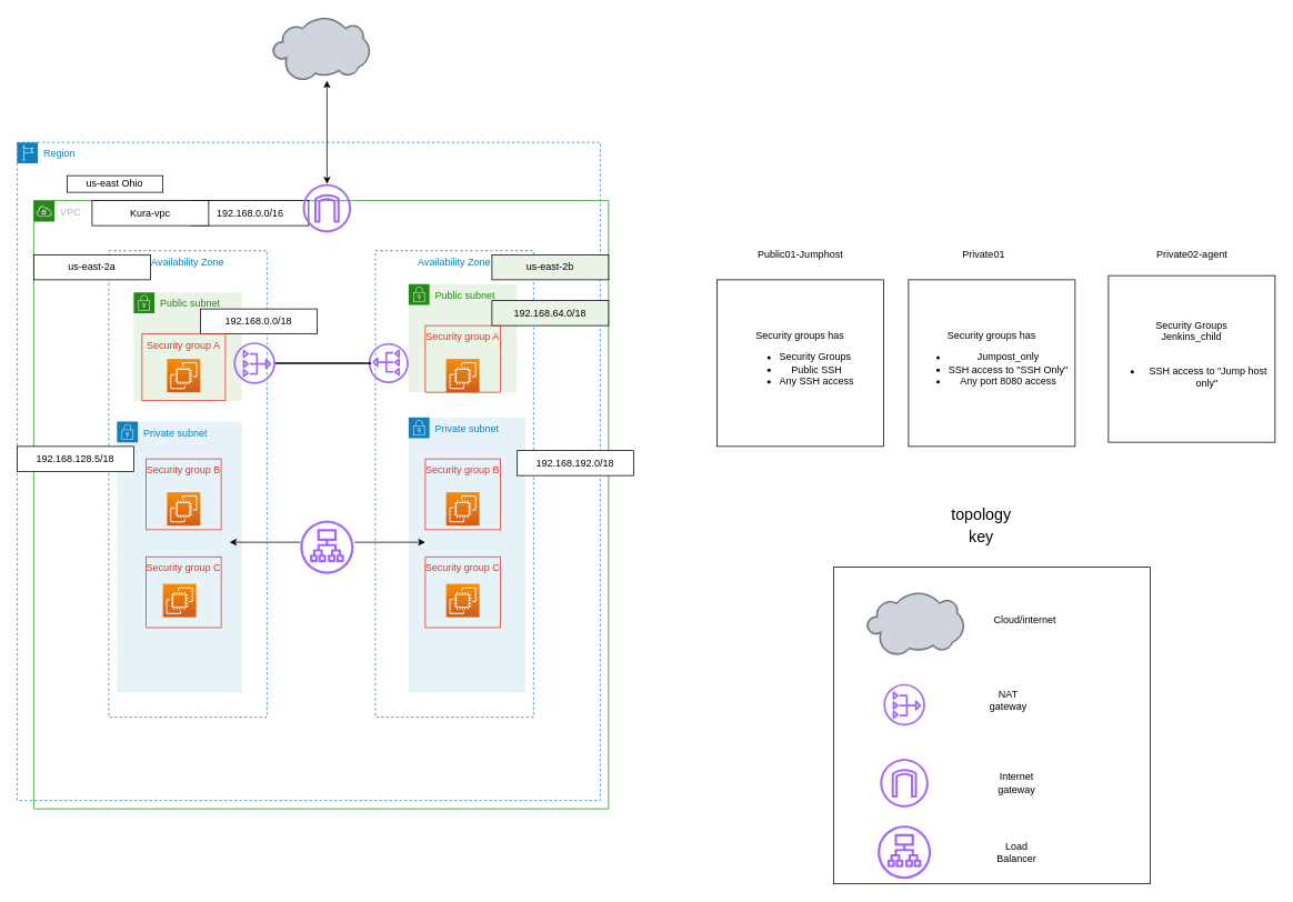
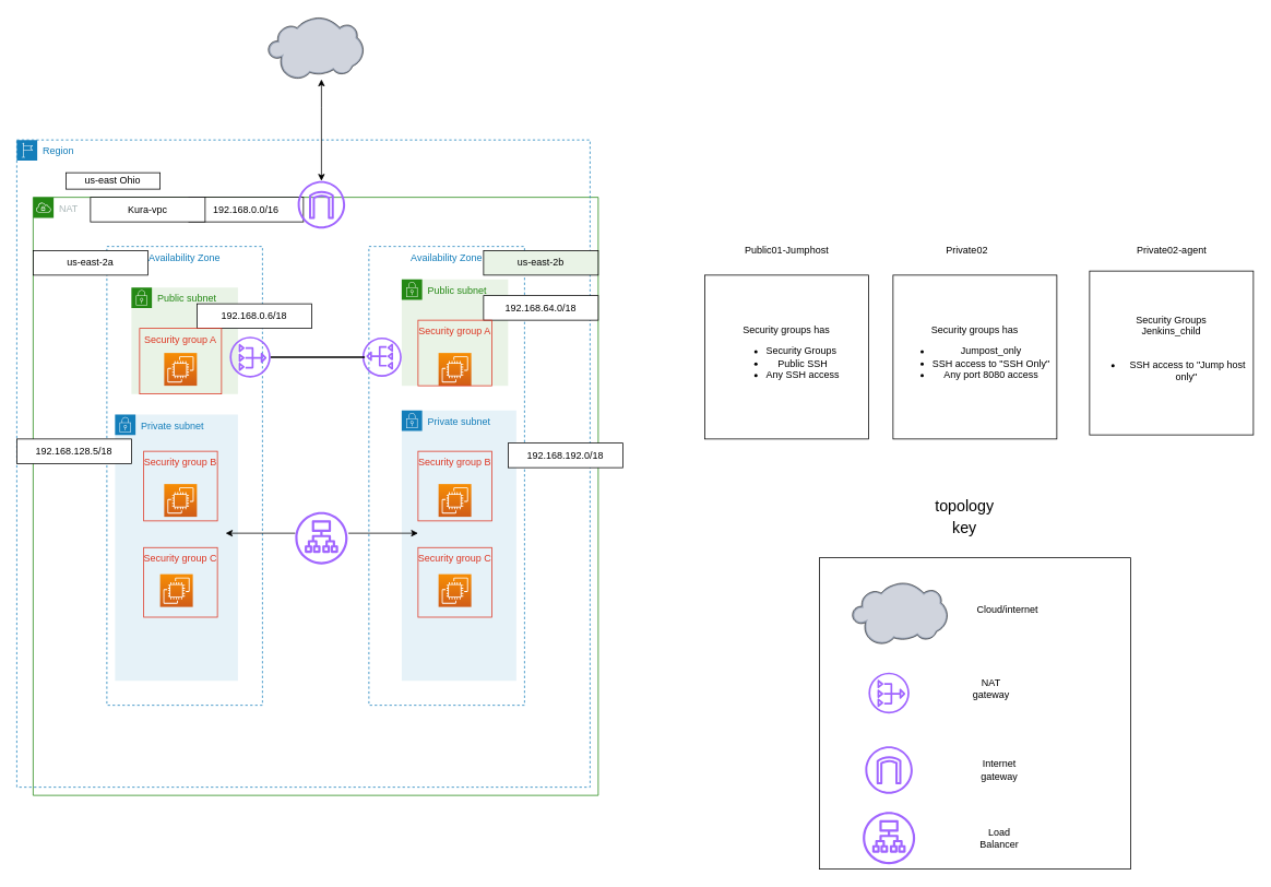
- <mxCell id="2" value="VPC" style="points=[[0,0],[0.25,0],[0.5,0],[0.75,0],[1,0],[1,0.25],[1,0.5],[1,0.75],[1,1],[0.75,1],[0.5,1],[0.25,1],[0,1],[0,0.75],[0,0.5],[0,0.25]];outlineConnect=0;gradientColor=none;html=1;whiteSpace=wrap;fontSize=12;fontStyle=0;shape=mxgraph.aws4.group;grIcon=mxgraph.aws4.group_vpc;strokeColor=#248814;fillColor=none;verticalAlign=top;align=left;spacingLeft=30;fontColor=#AAB7B8;dashed=0;" parent="1" vertex="1"><mxGeometry x="40" y="240" width="690" height="730" as="geometry" /></mxCell>
+ <mxCell id="2" value="NAT" style="points=[[0,0],[0.25,0],[0.5,0],[0.75,0],[1,0],[1,0.25],[1,0.5],[1,0.75],[1,1],[0.75,1],[0.5,1],[0.25,1],[0,1],[0,0.75],[0,0.5],[0,0.25]];outlineConnect=0;gradientColor=none;html=1;whiteSpace=wrap;fontSize=12;fontStyle=0;shape=mxgraph.aws4.group;grIcon=mxgraph.aws4.group_vpc;strokeColor=#248814;fillColor=none;verticalAlign=top;align=left;spacingLeft=30;fontColor=#AAB7B8;dashed=0;" parent="1" vertex="1"><mxGeometry x="40" y="240" width="690" height="730" as="geometry" /></mxCell>
- <mxCell id="44" value="Private01" style="text;html=1;align=center;verticalAlign=middle;resizable=0;points=[];autosize=1;strokeColor=none;fillColor=none;glass=0;" vertex="1" parent="1"><mxGeometry x="1145" y="295" width="70" height="20" as="geometry" /></mxCell>
+ <mxCell id="44" value="Private02" style="text;html=1;align=center;verticalAlign=middle;resizable=0;points=[];autosize=1;strokeColor=none;fillColor=none;glass=0;" vertex="1" parent="1"><mxGeometry x="1145" y="295" width="70" height="20" as="geometry" /></mxCell>
- <mxCell id="16" value="192.168.64.0/18" style="html=1;whiteSpace=wrap;container=1;recursiveResize=0;collapsible=0;fillColor=#e9f3e6;" parent="1" vertex="1"><mxGeometry x="590" y="360" width="140" height="30" as="geometry" /></mxCell>
+ <mxCell id="16" value="192.168.64.0/18" style="html=1;whiteSpace=wrap;container=1;recursiveResize=0;collapsible=0;" parent="1" vertex="1"><mxGeometry x="590" y="360" width="140" height="30" as="geometry" /></mxCell>
- <mxCell id="14" value="192.168.0.0/18" style="html=1;whiteSpace=wrap;container=1;recursiveResize=0;collapsible=0;" parent="1" vertex="1"><mxGeometry x="240" y="370" width="140" height="30" as="geometry" /></mxCell>
+ <mxCell id="14" value="192.168.0.6/18" style="html=1;whiteSpace=wrap;container=1;recursiveResize=0;collapsible=0;" parent="1" vertex="1"><mxGeometry x="240" y="370" width="140" height="30" as="geometry" /></mxCell>
